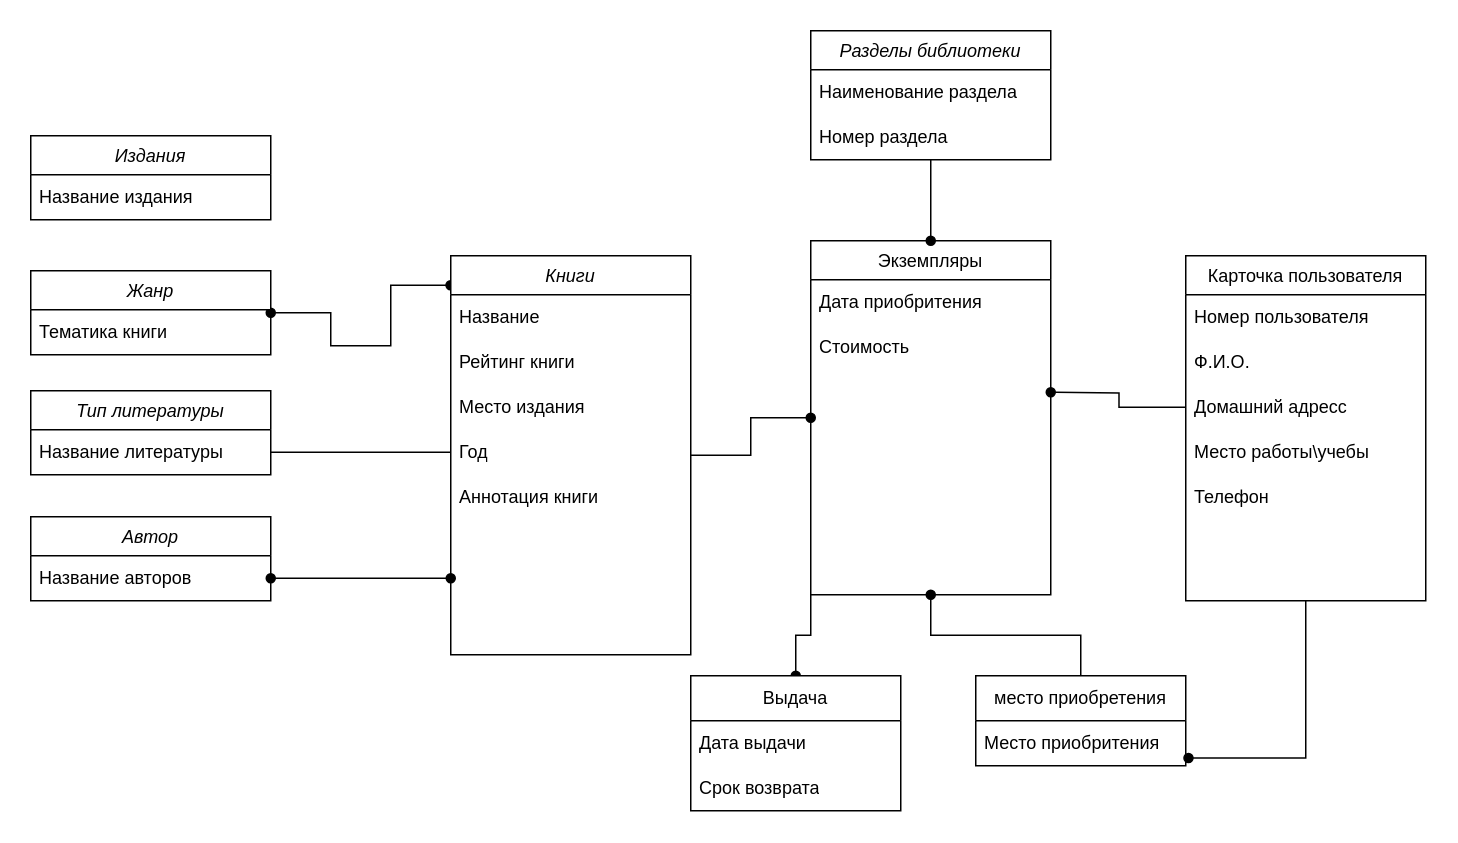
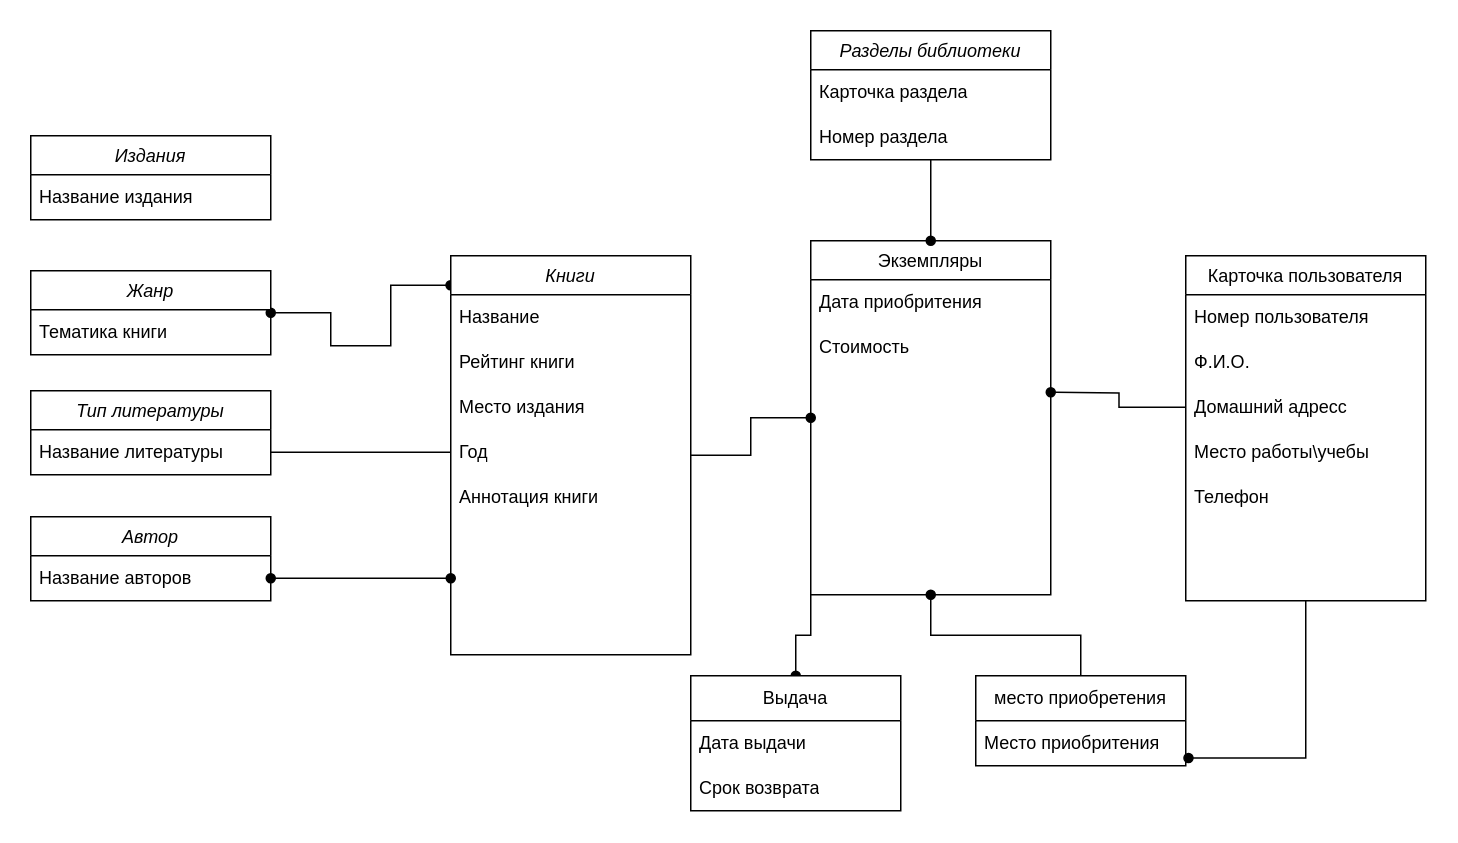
- <mxCell id="17" value="Наименование раздела" style="text;strokeColor=none;fillColor=none;align=left;verticalAlign=middle;spacingLeft=4;spacingRight=4;overflow=hidden;points=[[0,0.5],[1,0.5]];portConstraint=eastwest;rotatable=0;whiteSpace=wrap;html=1;" vertex="1" parent="16"><mxGeometry y="26" width="160" height="30" as="geometry" /></mxCell>
+ <mxCell id="17" value="Карточка раздела" style="text;strokeColor=none;fillColor=none;align=left;verticalAlign=middle;spacingLeft=4;spacingRight=4;overflow=hidden;points=[[0,0.5],[1,0.5]];portConstraint=eastwest;rotatable=0;whiteSpace=wrap;html=1;" vertex="1" parent="16"><mxGeometry y="26" width="160" height="30" as="geometry" /></mxCell>
